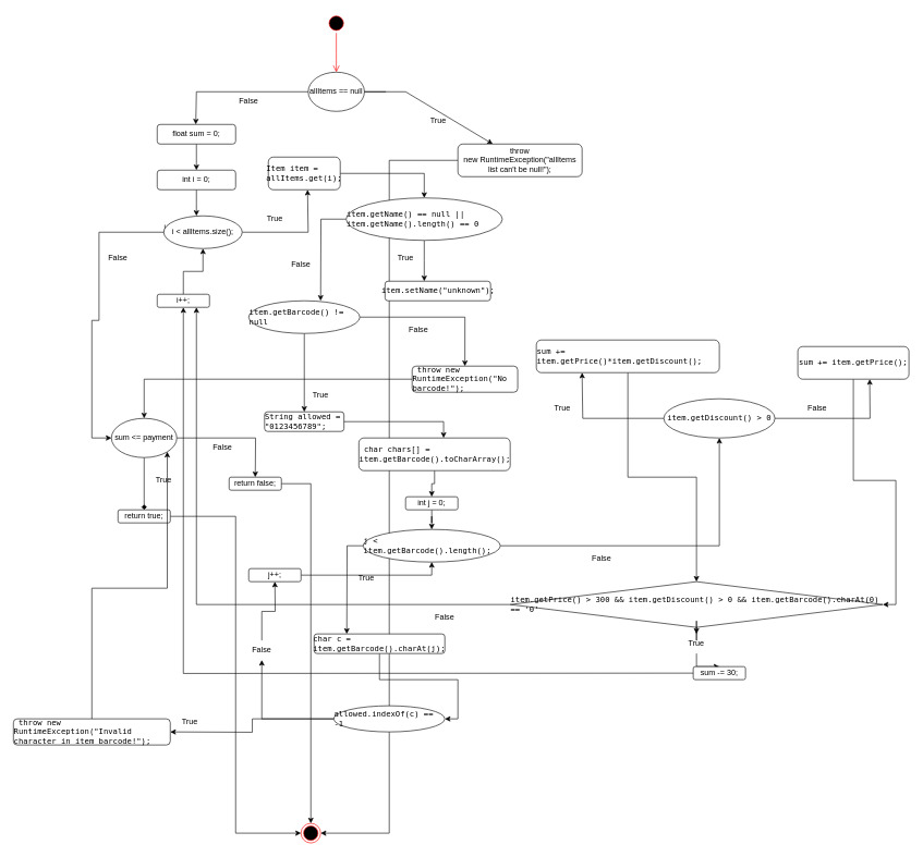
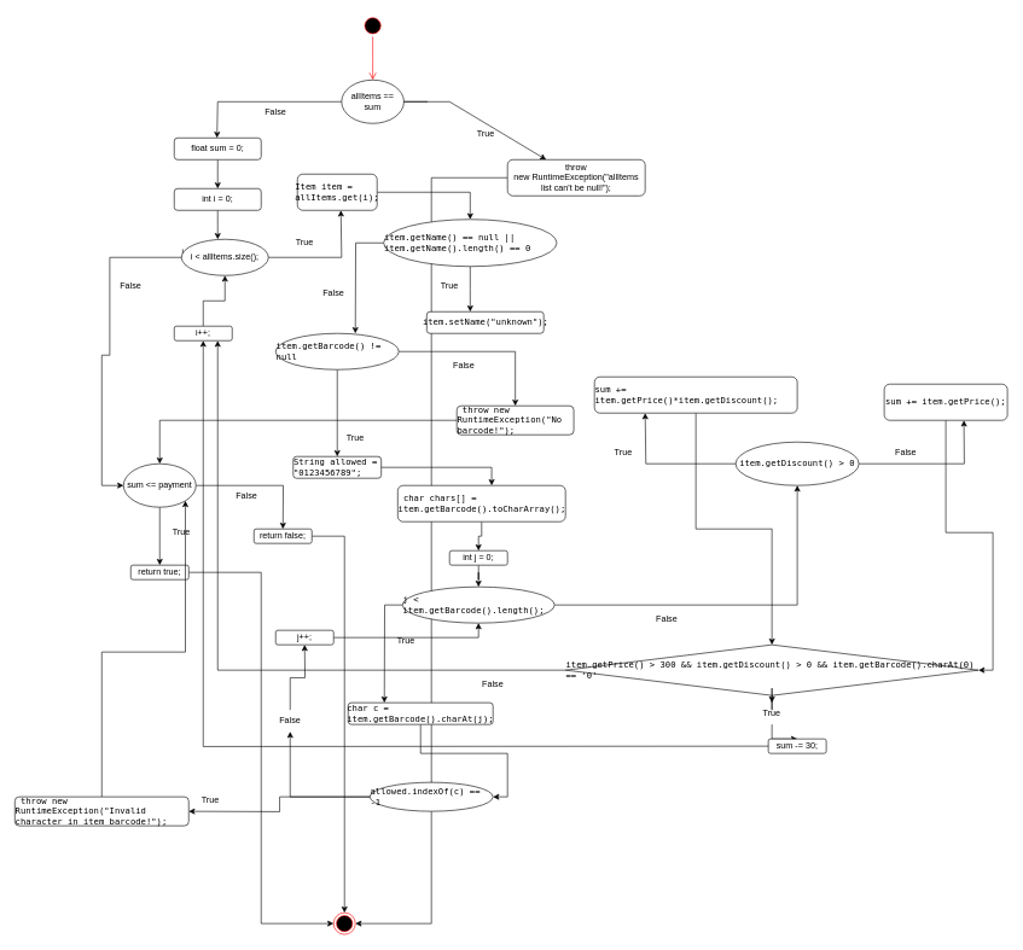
- <mxCell id="6" value="allItems == null" style="ellipse;whiteSpace=wrap;html=1;" parent="1" vertex="1"><mxGeometry x="471" y="110" width="86" height="60" as="geometry" /></mxCell>
+ <mxCell id="6" value="allItems == sum" style="ellipse;whiteSpace=wrap;html=1;" parent="1" vertex="1"><mxGeometry x="471" y="110" width="86" height="60" as="geometry" /></mxCell>
- <mxCell id="21" style="edgeStyle=orthogonalEdgeStyle;rounded=0;orthogonalLoop=1;jettySize=auto;html=1;entryX=0.5;entryY=0;entryDx=0;entryDy=0;endArrow=diamond;" edge="1" parent="1" source="23" target="27"><mxGeometry relative="1" as="geometry"><mxPoint x="220" y="770" as="targetPoint" /></mxGeometry></mxCell>
+ <mxCell id="21" style="edgeStyle=orthogonalEdgeStyle;rounded=0;orthogonalLoop=1;jettySize=auto;html=1;entryX=0.5;entryY=0;entryDx=0;entryDy=0;" edge="1" parent="1" source="23" target="27"><mxGeometry relative="1" as="geometry"><mxPoint x="220" y="770" as="targetPoint" /></mxGeometry></mxCell>
